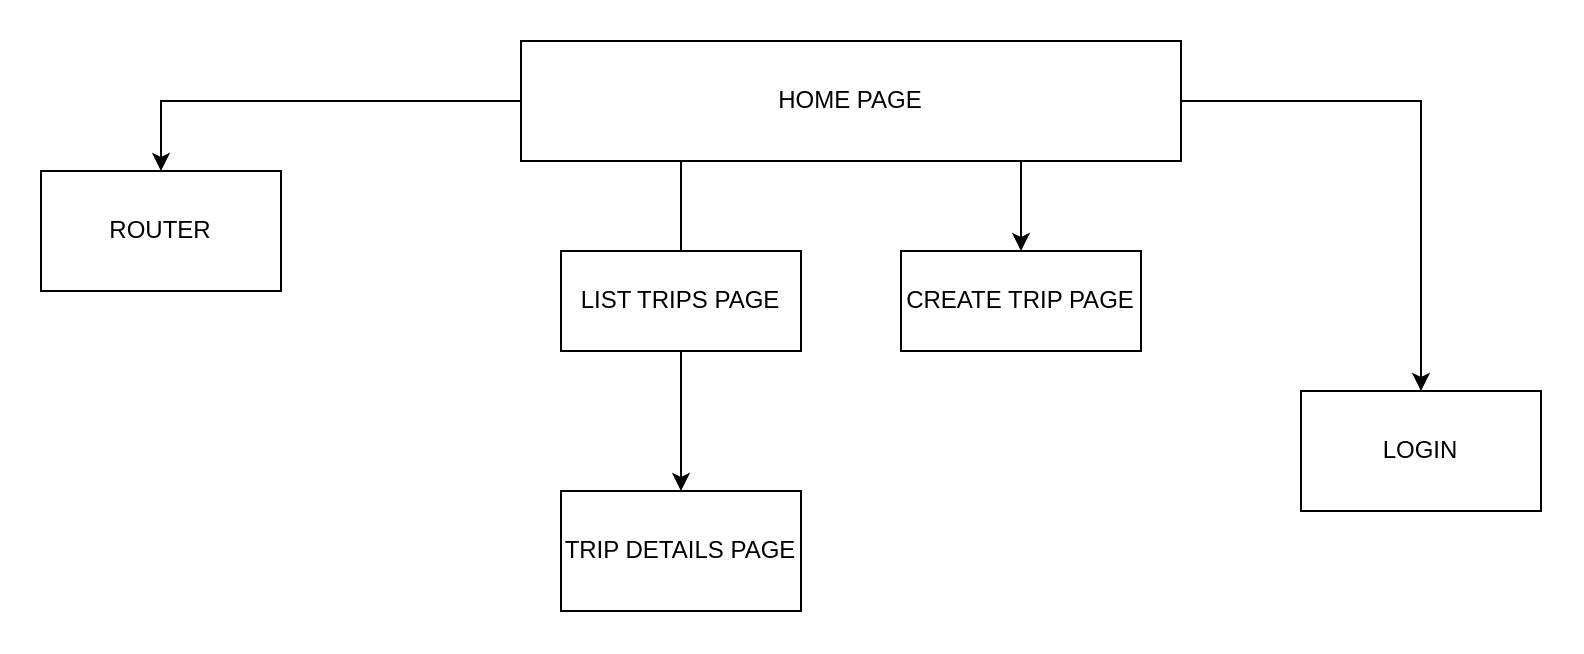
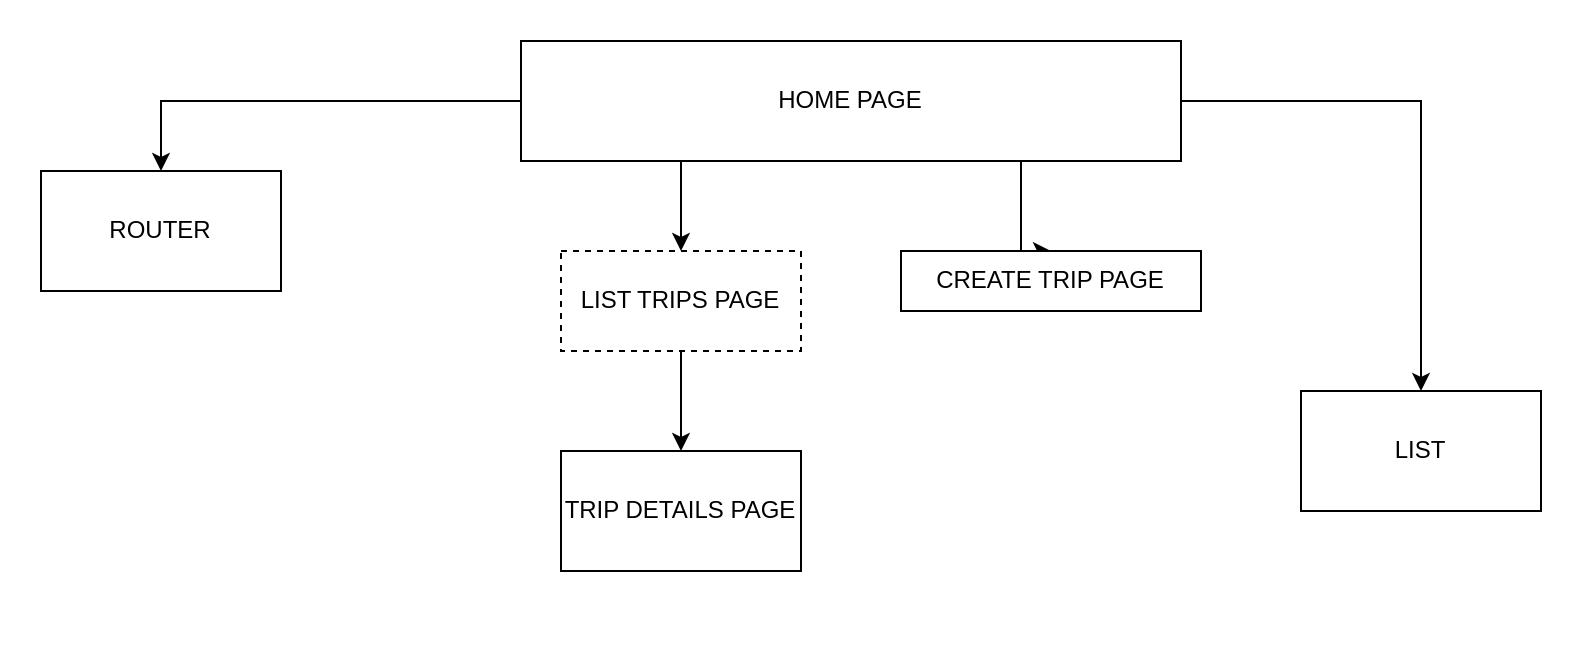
- <mxCell id="2" style="edgeStyle=orthogonalEdgeStyle;rounded=0;orthogonalLoop=1;jettySize=auto;html=1;exitX=0.5;exitY=1;exitDx=0;exitDy=0;entryX=0.5;entryY=0;entryDx=0;entryDy=0;endArrow=none;" edge="1" parent="1" source="6" target="8"><mxGeometry relative="1" as="geometry"><Array as="points"><mxPoint x="340" y="65" /></Array></mxGeometry></mxCell>
+ <mxCell id="2" style="edgeStyle=orthogonalEdgeStyle;rounded=0;orthogonalLoop=1;jettySize=auto;html=1;exitX=0.5;exitY=1;exitDx=0;exitDy=0;entryX=0.5;entryY=0;entryDx=0;entryDy=0;" edge="1" parent="1" source="6" target="8"><mxGeometry relative="1" as="geometry"><Array as="points"><mxPoint x="340" y="65" /></Array></mxGeometry></mxCell>
- <mxCell id="8" value="LIST TRIPS PAGE" style="rounded=0;whiteSpace=wrap;html=1;" vertex="1" parent="1"><mxGeometry x="280" y="125" width="120" height="50" as="geometry" /></mxCell>
+ <mxCell id="8" value="LIST TRIPS PAGE" style="rounded=0;whiteSpace=wrap;html=1;dashed=1;" vertex="1" parent="1"><mxGeometry x="280" y="125" width="120" height="50" as="geometry" /></mxCell>
- <mxCell id="9" value="CREATE TRIP PAGE&lt;br&gt;" style="rounded=0;whiteSpace=wrap;html=1;" vertex="1" parent="1"><mxGeometry x="450" y="125" width="120" height="50" as="geometry" /></mxCell>
+ <mxCell id="9" value="CREATE TRIP PAGE&lt;br&gt;" style="rounded=0;whiteSpace=wrap;html=1;" vertex="1" parent="1"><mxGeometry x="450" y="125" width="150" height="30" as="geometry" /></mxCell>
- <mxCell id="11" value="LOGIN" style="rounded=0;whiteSpace=wrap;html=1;" vertex="1" parent="1"><mxGeometry x="650" y="195" width="120" height="60" as="geometry" /></mxCell>
+ <mxCell id="11" value="LIST" style="rounded=0;whiteSpace=wrap;html=1;" vertex="1" parent="1"><mxGeometry x="650" y="195" width="120" height="60" as="geometry" /></mxCell>
- <mxCell id="10" value="TRIP DETAILS PAGE" style="rounded=0;whiteSpace=wrap;html=1;" vertex="1" parent="1"><mxGeometry x="280" y="245" width="120" height="60" as="geometry" /></mxCell>
+ <mxCell id="10" value="TRIP DETAILS PAGE" style="rounded=0;whiteSpace=wrap;html=1;" vertex="1" parent="1"><mxGeometry x="280" y="225" width="120" height="60" as="geometry" /></mxCell>
